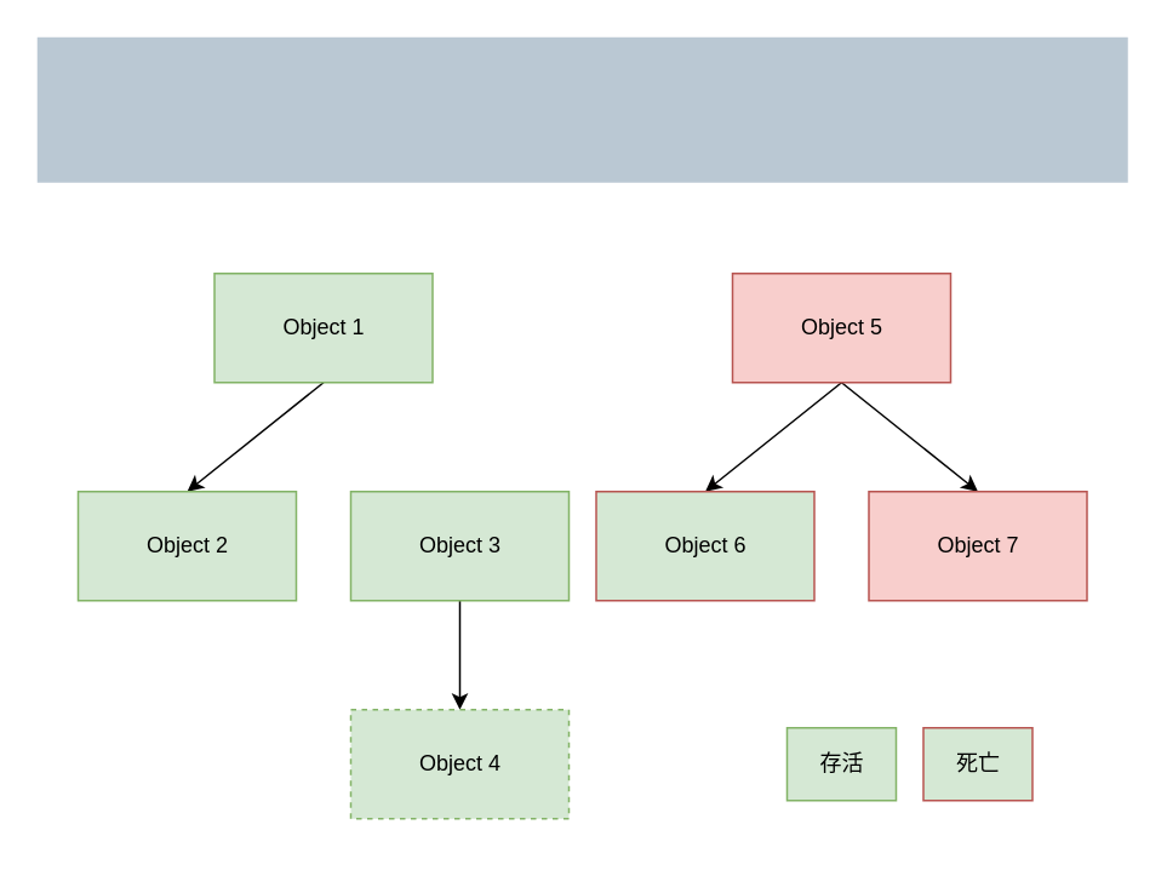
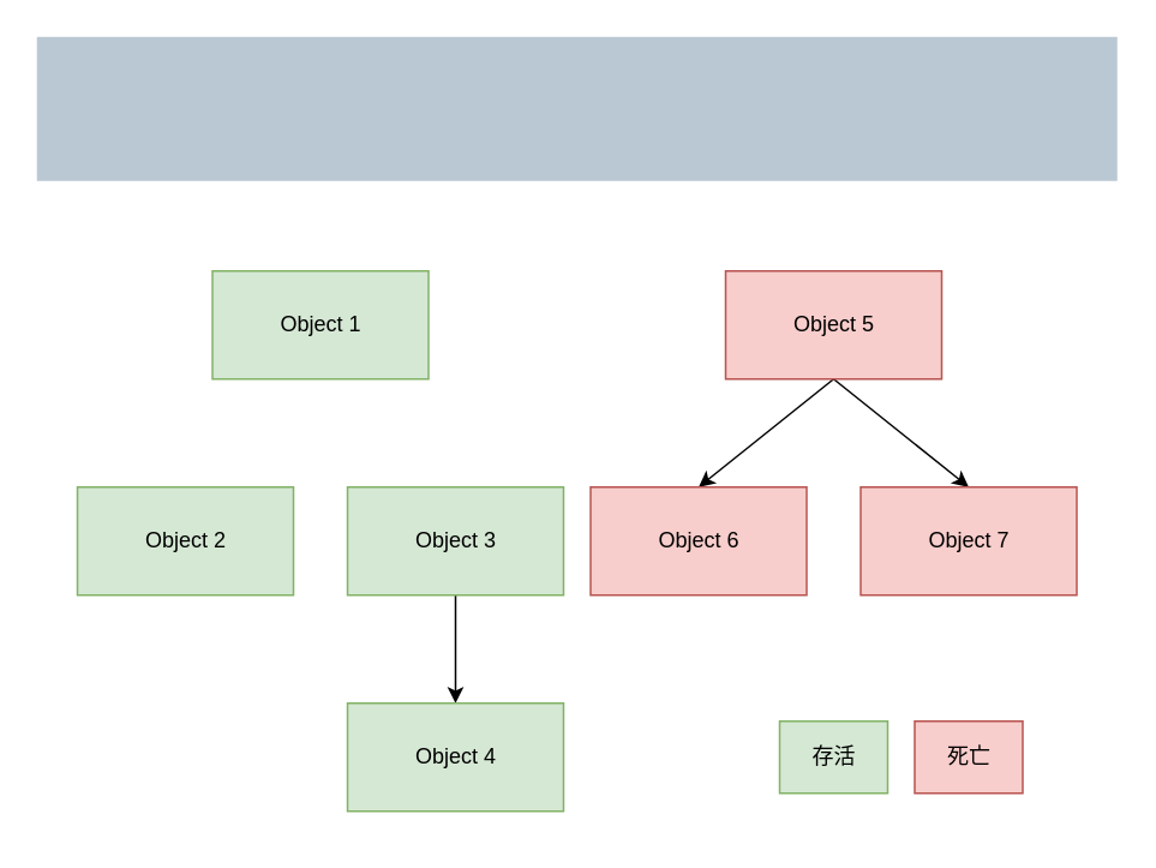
- <mxCell id="4" style="rounded=0;orthogonalLoop=1;jettySize=auto;html=1;exitX=0.5;exitY=1;exitDx=0;exitDy=0;entryX=0.5;entryY=0;entryDx=0;entryDy=0;" parent="1" source="5" target="6" edge="1"><mxGeometry relative="1" as="geometry" /></mxCell>
- <mxCell id="13" value="Object 6" style="rounded=0;whiteSpace=wrap;html=1;fillColor=#d5e8d4;strokeColor=#b85450;" parent="1" vertex="1"><mxGeometry x="327.5" y="270" width="120" height="60" as="geometry" /></mxCell>
+ <mxCell id="13" value="Object 6" style="rounded=0;whiteSpace=wrap;html=1;fillColor=#f8cecc;strokeColor=#b85450;" parent="1" vertex="1"><mxGeometry x="327.5" y="270" width="120" height="60" as="geometry" /></mxCell>
- <mxCell id="9" value="Object 4" style="rounded=0;whiteSpace=wrap;html=1;fillColor=#d5e8d4;strokeColor=#82b366;dashed=1;" parent="1" vertex="1"><mxGeometry x="192.5" y="390" width="120" height="60" as="geometry" /></mxCell>
+ <mxCell id="9" value="Object 4" style="rounded=0;whiteSpace=wrap;html=1;fillColor=#d5e8d4;strokeColor=#82b366;" parent="1" vertex="1"><mxGeometry x="192.5" y="390" width="120" height="60" as="geometry" /></mxCell>
- <mxCell id="16" value="死亡" style="rounded=0;whiteSpace=wrap;html=1;fillColor=#d5e8d4;strokeColor=#b85450;" parent="1" vertex="1"><mxGeometry x="507.5" y="400" width="60" height="40" as="geometry" /></mxCell>
+ <mxCell id="16" value="死亡" style="rounded=0;whiteSpace=wrap;html=1;fillColor=#f8cecc;strokeColor=#b85450;" parent="1" vertex="1"><mxGeometry x="507.5" y="400" width="60" height="40" as="geometry" /></mxCell>
